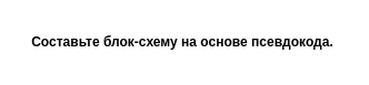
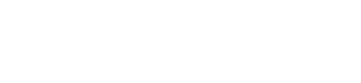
- <mxCell id="2" value="&lt;div style=&quot;text-align: start; font-size: 16px;&quot; title=&quot;Page 1&quot; class=&quot;page&quot;&gt;&lt;div class=&quot;layoutArea&quot; style=&quot;font-size: 16px;&quot;&gt;&lt;div class=&quot;column&quot; style=&quot;font-size: 16px;&quot;&gt;&lt;p style=&quot;font-size: 16px;&quot;&gt;Составьте блок-схему на основе псевдокода.&amp;nbsp;&lt;/p&gt;&lt;/div&gt;&lt;/div&gt;&lt;/div&gt;" style="text;html=1;align=center;verticalAlign=middle;resizable=0;points=[];autosize=1;strokeColor=none;fillColor=none;strokeWidth=2;fontSize=16;fontStyle=1" vertex="1" parent="1"><mxGeometry x="20" y="20" width="400" height="60" as="geometry" /></mxCell>
